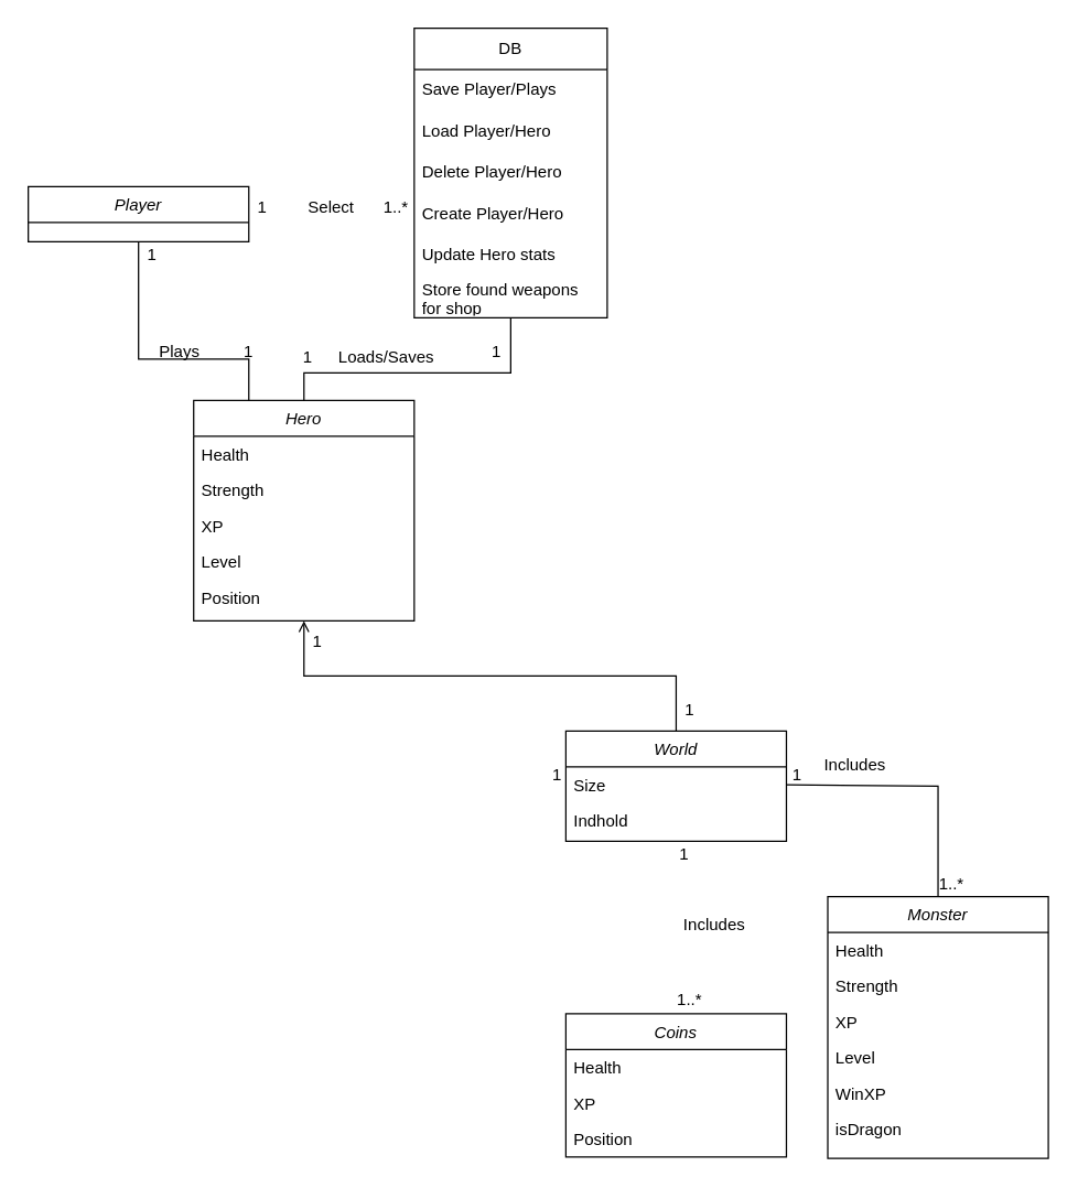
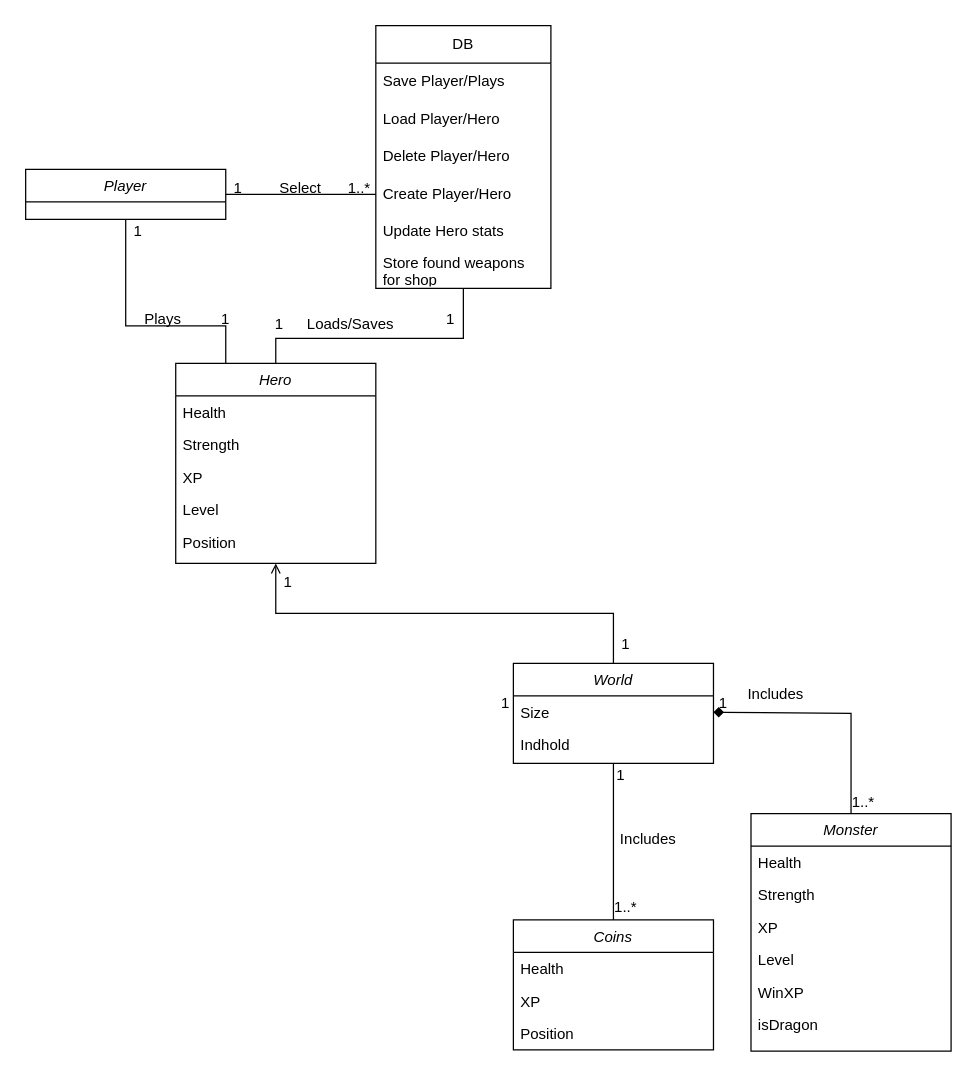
+ <mxCell id="26" value="" style="endArrow=none;html=1;rounded=0;exitX=1;exitY=0.5;exitDx=0;exitDy=0;entryX=0;entryY=0.5;entryDx=0;entryDy=0;" parent="1" source="25" target="22" edge="1"><mxGeometry width="50" height="50" relative="1" as="geometry"><mxPoint x="380" y="316" as="sourcePoint" /><mxPoint x="280" y="180" as="targetPoint" /></mxGeometry></mxCell>
- <mxCell id="33" value="" style="endArrow=none;html=1;rounded=0;exitX=0.5;exitY=0;exitDx=0;exitDy=0;entryX=1;entryY=0.5;entryDx=0;entryDy=0;" parent="1" source="8" target="16" edge="1"><mxGeometry width="50" height="50" relative="1" as="geometry"><mxPoint x="320" y="670" as="sourcePoint" /><mxPoint x="430" y="589" as="targetPoint" /><Array as="points"><mxPoint x="680" y="570" /></Array></mxGeometry></mxCell>
+ <mxCell id="33" value="" style="endArrow=diamond;html=1;rounded=0;exitX=0.5;exitY=0;exitDx=0;exitDy=0;entryX=1;entryY=0.5;entryDx=0;entryDy=0;" parent="1" source="8" target="16" edge="1"><mxGeometry width="50" height="50" relative="1" as="geometry"><mxPoint x="320" y="670" as="sourcePoint" /><mxPoint x="430" y="589" as="targetPoint" /><Array as="points"><mxPoint x="680" y="570" /></Array></mxGeometry></mxCell>
+ <mxCell id="32" value="" style="endArrow=none;html=1;rounded=0;exitX=0.5;exitY=0;exitDx=0;exitDy=0;entryX=0.5;entryY=1;entryDx=0;entryDy=0;" parent="1" source="27" target="15" edge="1"><mxGeometry width="50" height="50" relative="1" as="geometry"><mxPoint x="310" y="660" as="sourcePoint" /><mxPoint x="420" y="579" as="targetPoint" /></mxGeometry></mxCell>
